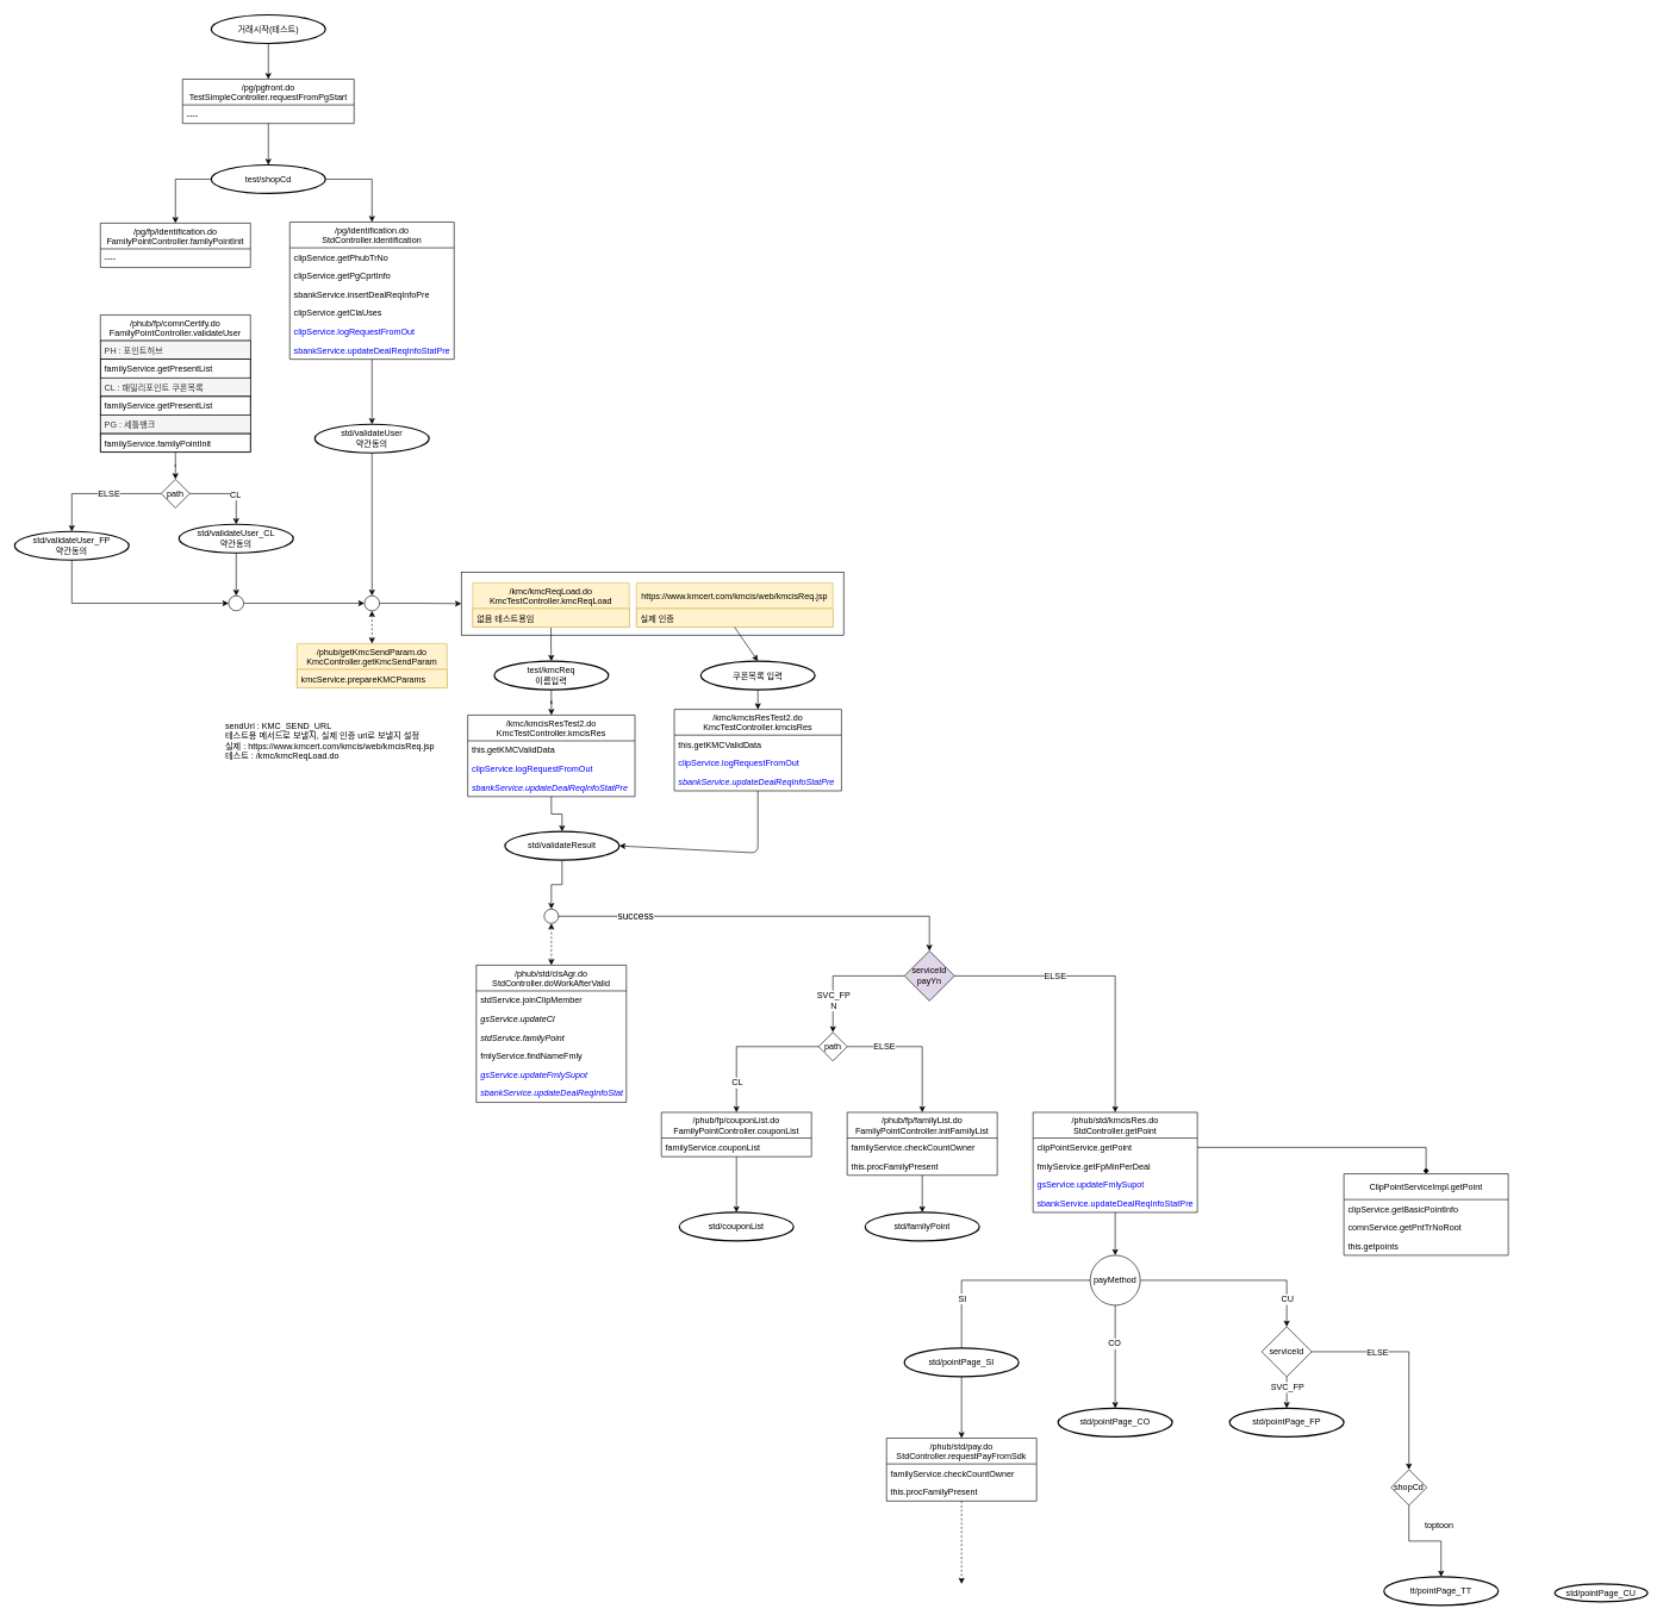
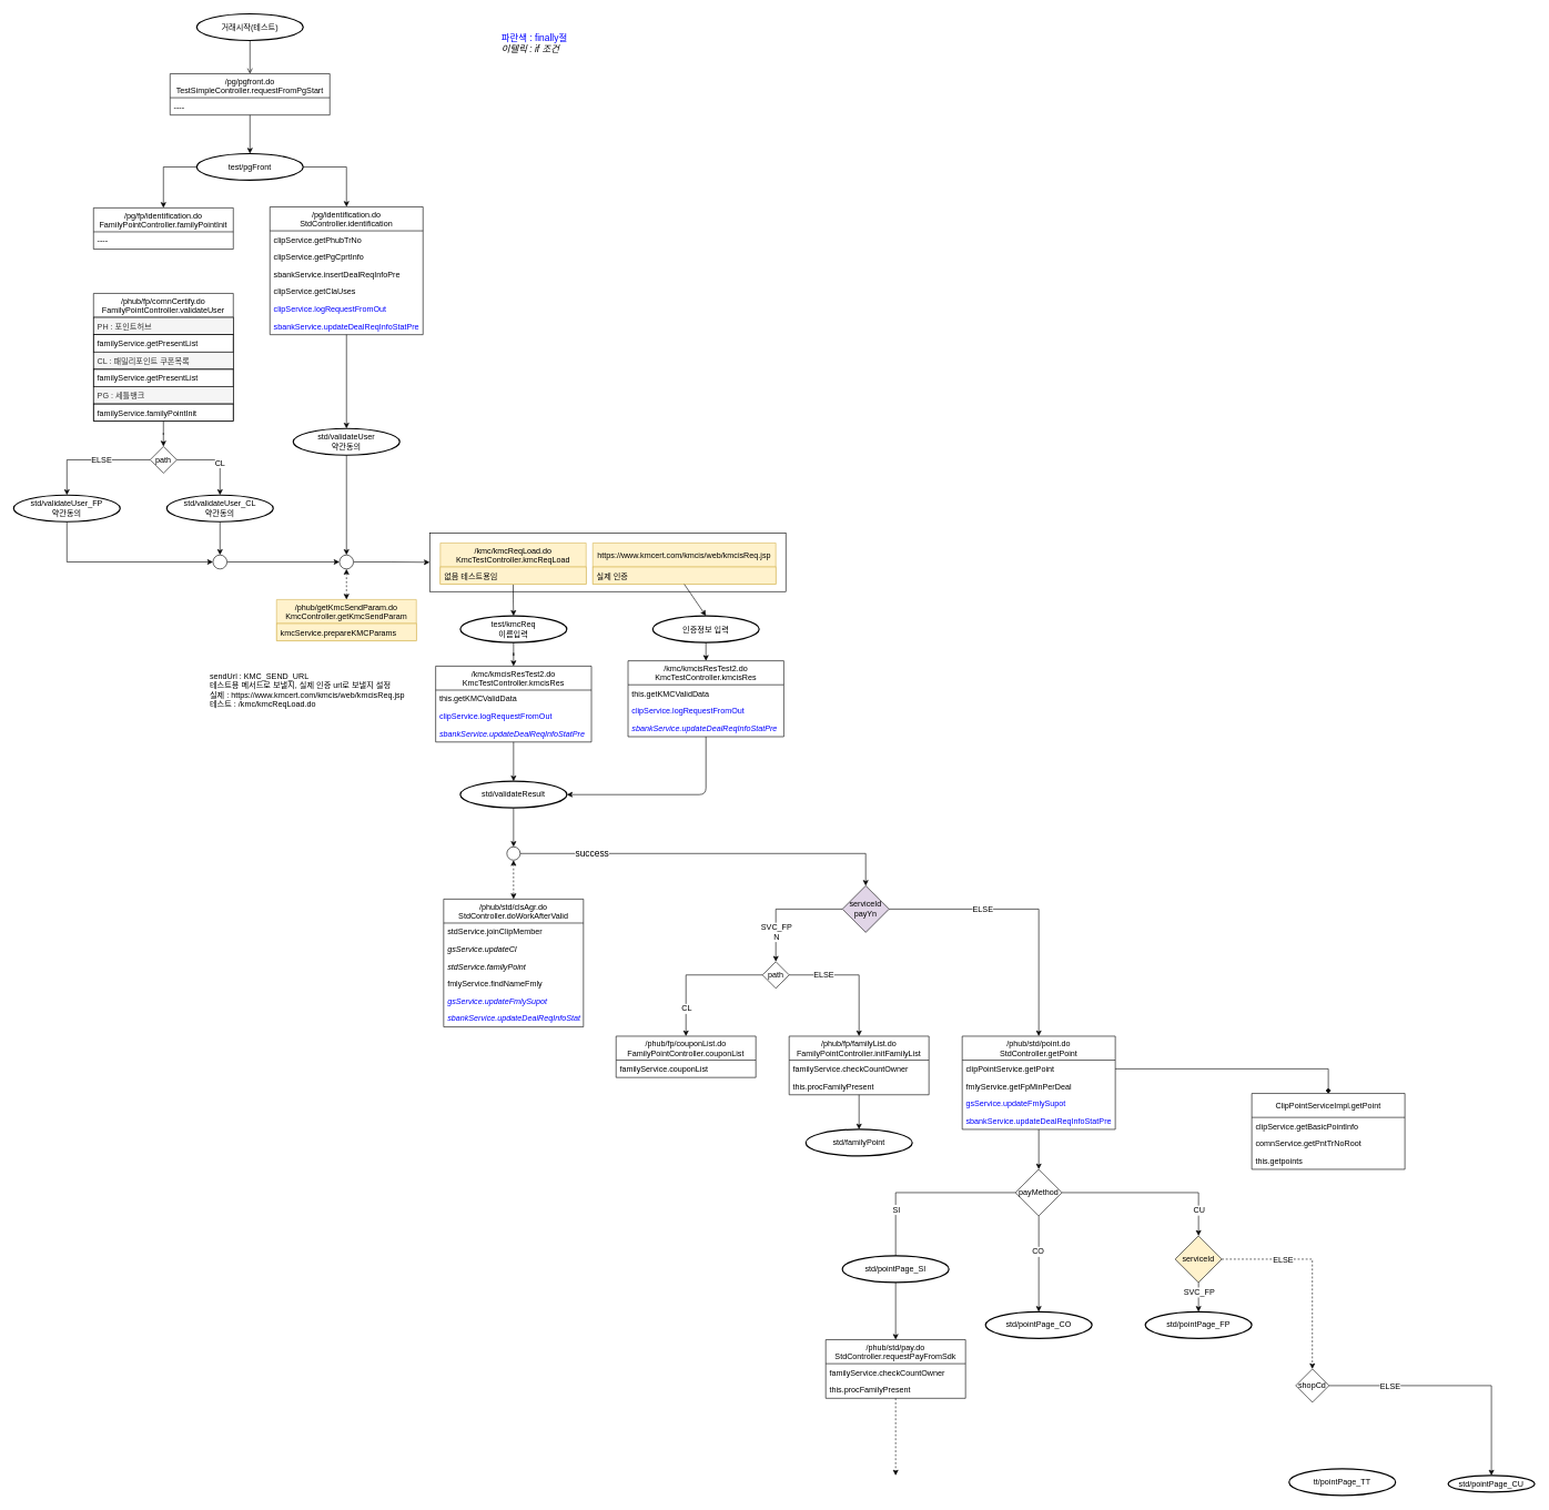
+ <mxCell id="122" value="&lt;font color=&quot;#0000ff&quot;&gt;파란색 : finally절&lt;/font&gt;&lt;br style=&quot;font-size: 14px&quot;&gt;&lt;i&gt;이텔릭 : if 조건&lt;/i&gt;" style="text;html=1;resizable=0;points=[];autosize=1;align=left;verticalAlign=top;spacingTop=-4;fontColor=#000000;fontSize=14;" parent="1" vertex="1"><mxGeometry x="751" y="45" width="120" height="40" as="geometry" /></mxCell>
- <mxCell id="6" style="edgeStyle=orthogonalEdgeStyle;rounded=0;orthogonalLoop=1;jettySize=auto;html=1;entryX=0.5;entryY=0;entryDx=0;entryDy=0;" parent="1" source="7" target="4" edge="1"><mxGeometry relative="1" as="geometry" /></mxCell>
+ <mxCell id="6" style="edgeStyle=orthogonalEdgeStyle;rounded=0;orthogonalLoop=1;jettySize=auto;html=1;entryX=0.5;entryY=0;entryDx=0;entryDy=0;endArrow=open;" parent="1" source="7" target="4" edge="1"><mxGeometry relative="1" as="geometry" /></mxCell>
- <mxCell id="10" value="test/shopCd" style="strokeWidth=2;html=1;shape=mxgraph.flowchart.start_1;whiteSpace=wrap;fontSize=12;align=center;" parent="1" vertex="1"><mxGeometry x="295" y="230" width="160" height="40" as="geometry" /></mxCell>
+ <mxCell id="10" value="test/pgFront" style="strokeWidth=2;html=1;shape=mxgraph.flowchart.start_1;whiteSpace=wrap;fontSize=12;align=center;" parent="1" vertex="1"><mxGeometry x="295" y="230" width="160" height="40" as="geometry" /></mxCell>
- <mxCell id="22" value="std/validateUser&lt;br&gt;약관동의" style="strokeWidth=2;html=1;shape=mxgraph.flowchart.start_1;whiteSpace=wrap;fontSize=12;align=center;" parent="1" vertex="1"><mxGeometry x="440" y="593" width="160" height="40" as="geometry" /></mxCell>
+ <mxCell id="22" value="std/validateUser&lt;br&gt;약관동의" style="strokeWidth=2;html=1;shape=mxgraph.flowchart.start_1;whiteSpace=wrap;fontSize=12;align=center;" parent="1" vertex="1"><mxGeometry x="440" y="643" width="160" height="40" as="geometry" /></mxCell>
- <mxCell id="112" value="std/validateUser_CL&lt;br&gt;약관동의" style="strokeWidth=2;html=1;shape=mxgraph.flowchart.start_1;whiteSpace=wrap;fontSize=12;align=center;" parent="1" vertex="1"><mxGeometry x="250" y="733" width="160" height="40" as="geometry" /></mxCell>
+ <mxCell id="112" value="std/validateUser_CL&lt;br&gt;약관동의" style="strokeWidth=2;html=1;shape=mxgraph.flowchart.start_1;whiteSpace=wrap;fontSize=12;align=center;" parent="1" vertex="1"><mxGeometry x="250" y="743" width="160" height="40" as="geometry" /></mxCell>
- <mxCell id="131" value="쿠폰목록 입력" style="strokeWidth=2;html=1;shape=mxgraph.flowchart.start_1;whiteSpace=wrap;fontSize=12;align=center;" parent="1" vertex="1"><mxGeometry x="980" y="924.5" width="160" height="40" as="geometry" /></mxCell>
+ <mxCell id="131" value="인증정보 입력" style="strokeWidth=2;html=1;shape=mxgraph.flowchart.start_1;whiteSpace=wrap;fontSize=12;align=center;" parent="1" vertex="1"><mxGeometry x="980" y="924.5" width="160" height="40" as="geometry" /></mxCell>
- <mxCell id="39" value="std/validateResult" style="strokeWidth=2;html=1;shape=mxgraph.flowchart.start_1;whiteSpace=wrap;fontSize=12;align=center;" parent="1" vertex="1"><mxGeometry x="706" y="1163" width="160" height="40" as="geometry" /></mxCell>
+ <mxCell id="39" value="std/validateResult" style="strokeWidth=2;html=1;shape=mxgraph.flowchart.start_1;whiteSpace=wrap;fontSize=12;align=center;" parent="1" vertex="1"><mxGeometry x="691" y="1173" width="160" height="40" as="geometry" /></mxCell>
- <mxCell id="56" value="/phub/std/kmcisRes.do&#10;StdController.getPoint" style="swimlane;fontStyle=0;childLayout=stackLayout;horizontal=1;startSize=36;fillColor=none;horizontalStack=0;resizeParent=1;resizeParentMax=0;resizeLast=0;collapsible=1;marginBottom=0;" parent="1" vertex="1"><mxGeometry x="1445" y="1556" width="230" height="140" as="geometry" /></mxCell>
+ <mxCell id="56" value="/phub/std/point.do&#10;StdController.getPoint" style="swimlane;fontStyle=0;childLayout=stackLayout;horizontal=1;startSize=36;fillColor=none;horizontalStack=0;resizeParent=1;resizeParentMax=0;resizeLast=0;collapsible=1;marginBottom=0;" parent="1" vertex="1"><mxGeometry x="1445" y="1556" width="230" height="140" as="geometry" /></mxCell>
- <mxCell id="61" style="edgeStyle=orthogonalEdgeStyle;rounded=0;orthogonalLoop=1;jettySize=auto;html=1;entryX=0.5;entryY=0;entryDx=0;entryDy=0;entryPerimeter=0;" parent="1" source="62" target="73" edge="1"><mxGeometry relative="1" as="geometry" /></mxCell>
- <mxCell id="73" value="std/couponList" style="strokeWidth=2;html=1;shape=mxgraph.flowchart.start_1;whiteSpace=wrap;fontSize=12;align=center;" parent="1" vertex="1"><mxGeometry x="950" y="1696" width="160" height="40" as="geometry" /></mxCell>
- <mxCell id="81" value="payMethod" style="ellipse;whiteSpace=wrap;html=1;" parent="1" vertex="1"><mxGeometry x="1525" y="1756" width="70" height="70" as="geometry" /></mxCell>
+ <mxCell id="81" value="payMethod" style="rhombus;whiteSpace=wrap;html=1;" parent="1" vertex="1"><mxGeometry x="1525" y="1756" width="70" height="70" as="geometry" /></mxCell>
- <mxCell id="91" value="serviceId" style="rhombus;whiteSpace=wrap;html=1;" parent="1" vertex="1"><mxGeometry x="1765" y="1856" width="70" height="70" as="geometry" /></mxCell>
+ <mxCell id="91" value="serviceId" style="rhombus;whiteSpace=wrap;html=1;fillColor=#fff2cc;" parent="1" vertex="1"><mxGeometry x="1765" y="1856" width="70" height="70" as="geometry" /></mxCell>
- <mxCell id="87" style="edgeStyle=orthogonalEdgeStyle;rounded=0;orthogonalLoop=1;jettySize=auto;html=1;entryX=0.5;entryY=0;entryDx=0;entryDy=0;" parent="1" source="91" target="97" edge="1"><mxGeometry relative="1" as="geometry"><mxPoint x="2026" y="2016" as="targetPoint" /></mxGeometry></mxCell>
+ <mxCell id="87" style="edgeStyle=orthogonalEdgeStyle;rounded=0;orthogonalLoop=1;jettySize=auto;html=1;entryX=0.5;entryY=0;entryDx=0;entryDy=0;dashed=1;" parent="1" source="91" target="97" edge="1"><mxGeometry relative="1" as="geometry"><mxPoint x="2026" y="2016" as="targetPoint" /></mxGeometry></mxCell>
+ <mxCell id="95" style="edgeStyle=orthogonalEdgeStyle;rounded=0;orthogonalLoop=1;jettySize=auto;html=1;entryX=0.5;entryY=0;entryDx=0;entryDy=0;entryPerimeter=0;" parent="1" source="97" target="98" edge="1"><mxGeometry relative="1" as="geometry" /></mxCell>
+ <mxCell id="96" value="ELSE" style="text;html=1;resizable=0;points=[];align=center;verticalAlign=middle;labelBackgroundColor=#ffffff;" parent="95" vertex="1" connectable="0"><mxGeometry x="-0.513" y="-2" relative="1" as="geometry"><mxPoint x="-1" y="-2" as="offset" /></mxGeometry></mxCell>
- <mxCell id="93" style="edgeStyle=orthogonalEdgeStyle;rounded=0;orthogonalLoop=1;jettySize=auto;html=1;entryX=0.5;entryY=0;entryDx=0;entryDy=0;entryPerimeter=0;" parent="1" source="97" target="92" edge="1"><mxGeometry relative="1" as="geometry" /></mxCell>
- <mxCell id="94" value="toptoon" style="text;html=1;resizable=0;points=[];align=center;verticalAlign=middle;labelBackgroundColor=#ffffff;" parent="93" vertex="1" connectable="0"><mxGeometry x="0.26" relative="1" as="geometry"><mxPoint y="-23" as="offset" /></mxGeometry></mxCell>
